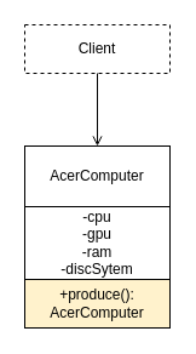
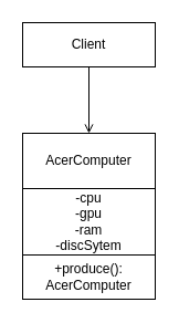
- <mxCell id="2" value="Client" style="rounded=0;whiteSpace=wrap;html=1;dashed=1;" parent="1" vertex="1"><mxGeometry x="20" y="20" width="120" height="40" as="geometry" /></mxCell>
+ <mxCell id="2" value="Client" style="rounded=0;whiteSpace=wrap;html=1;" parent="1" vertex="1"><mxGeometry x="20" y="20" width="120" height="40" as="geometry" /></mxCell>
- <mxCell id="6" value="+produce(): AcerComputer" style="rounded=0;whiteSpace=wrap;html=1;fillColor=#fff2cc;" parent="1" vertex="1"><mxGeometry x="20" y="230" width="120" height="40" as="geometry" /></mxCell>
+ <mxCell id="6" value="+produce(): AcerComputer" style="rounded=0;whiteSpace=wrap;html=1;" parent="1" vertex="1"><mxGeometry x="20" y="230" width="120" height="40" as="geometry" /></mxCell>
